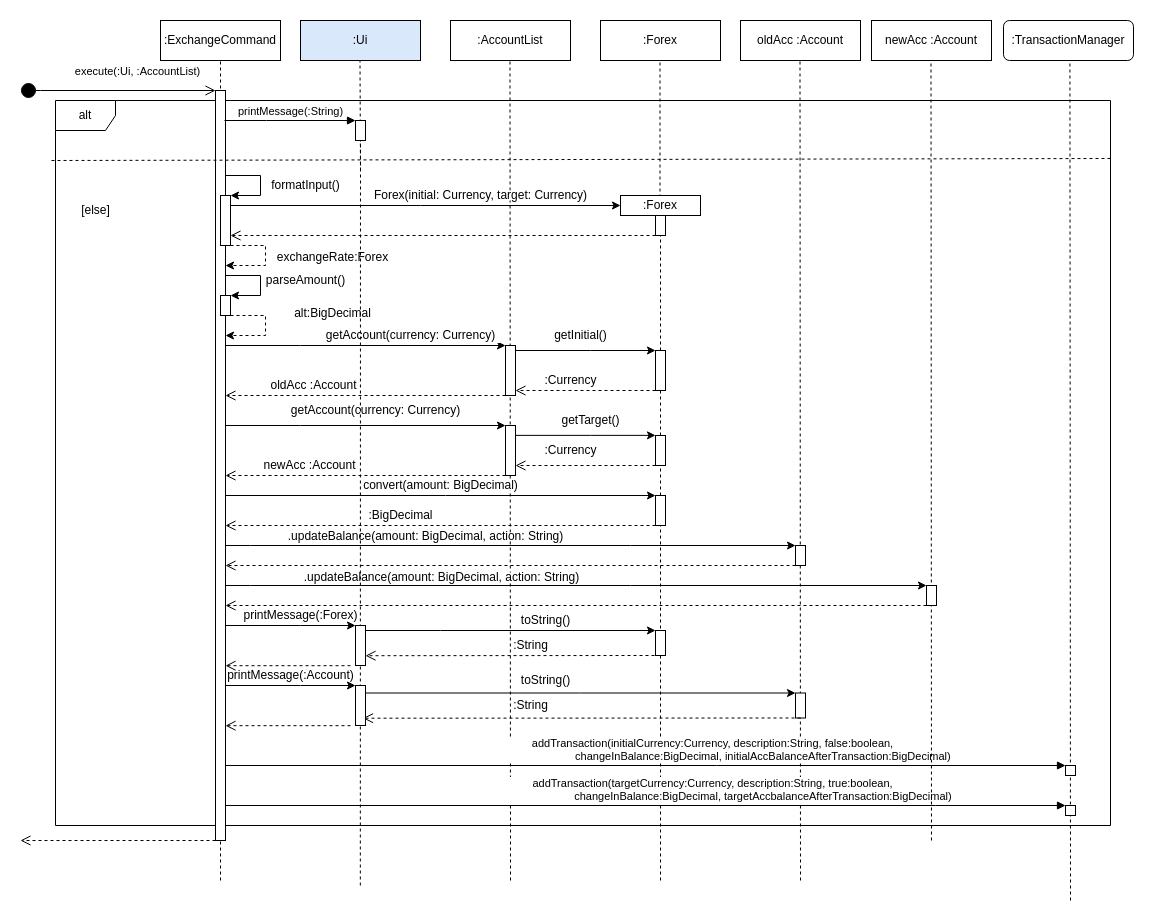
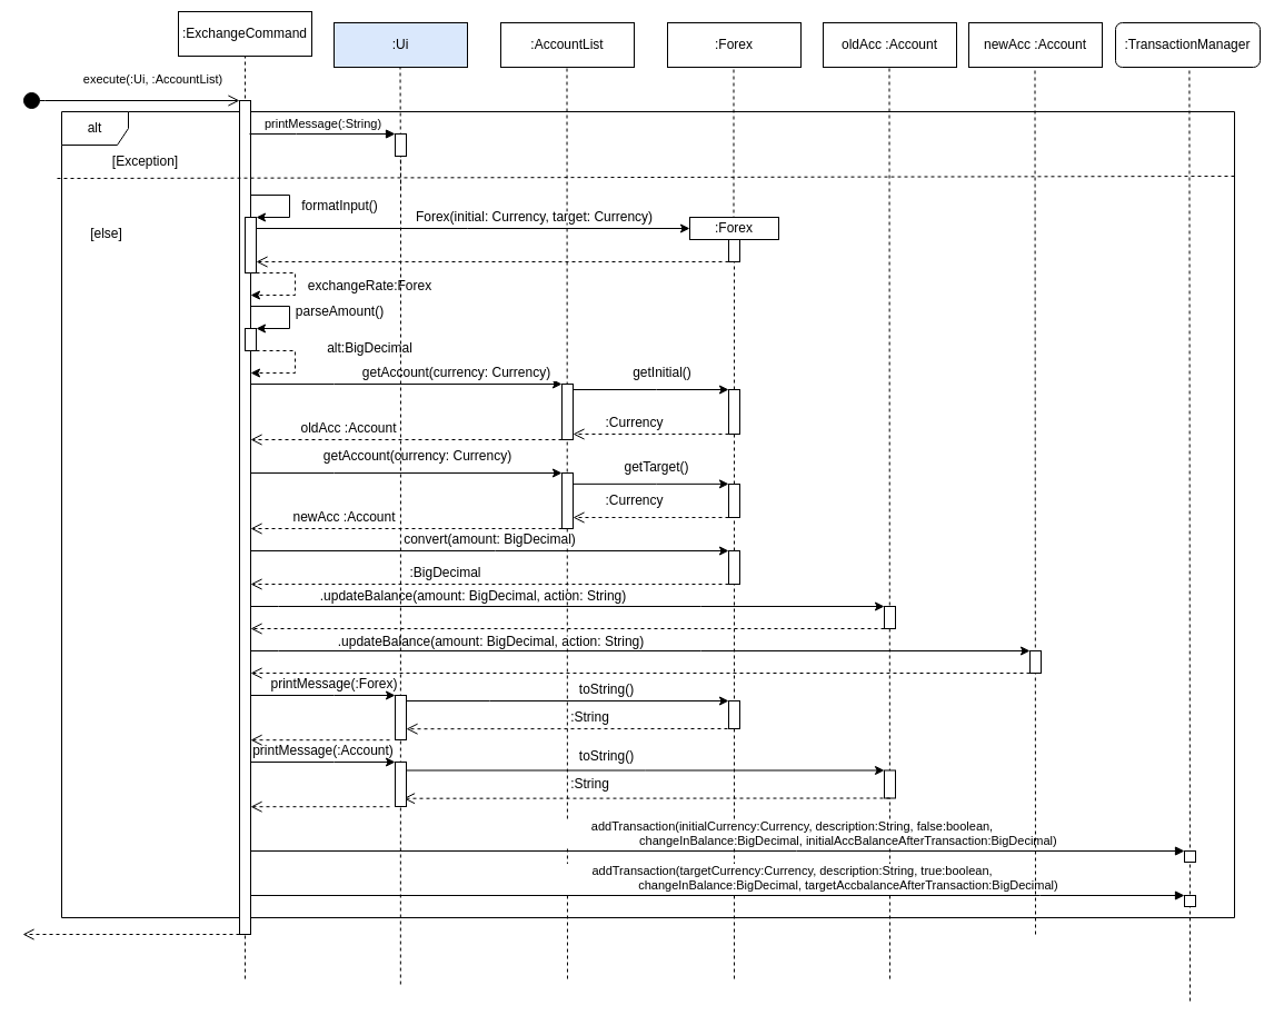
- <mxCell id="3" value=":ExchangeCommand" style="rounded=0;whiteSpace=wrap;html=1;" parent="1" vertex="1"><mxGeometry x="160" y="20" width="120" height="40" as="geometry" /></mxCell>
+ <mxCell id="3" value=":ExchangeCommand" style="rounded=0;whiteSpace=wrap;html=1;" parent="1" vertex="1"><mxGeometry x="160" y="10" width="120" height="40" as="geometry" /></mxCell>
+ <mxCell id="77" value="[Exception]" style="text;html=1;align=center;verticalAlign=middle;resizable=0;points=[];autosize=1;strokeColor=none;fillColor=none;" parent="1" vertex="1"><mxGeometry x="90" y="130" width="80" height="30" as="geometry" /></mxCell>
- <mxCell id="47" value="getInitial()" style="text;html=1;align=center;verticalAlign=middle;resizable=0;points=[];autosize=1;strokeColor=none;fillColor=none;" parent="1" vertex="1"><mxGeometry x="540" y="320" width="80" height="30" as="geometry" /></mxCell>
+ <mxCell id="47" value="getInitial()" style="text;html=1;align=center;verticalAlign=middle;resizable=0;points=[];autosize=1;strokeColor=none;fillColor=none;" parent="1" vertex="1"><mxGeometry x="555" y="320" width="80" height="30" as="geometry" /></mxCell>
